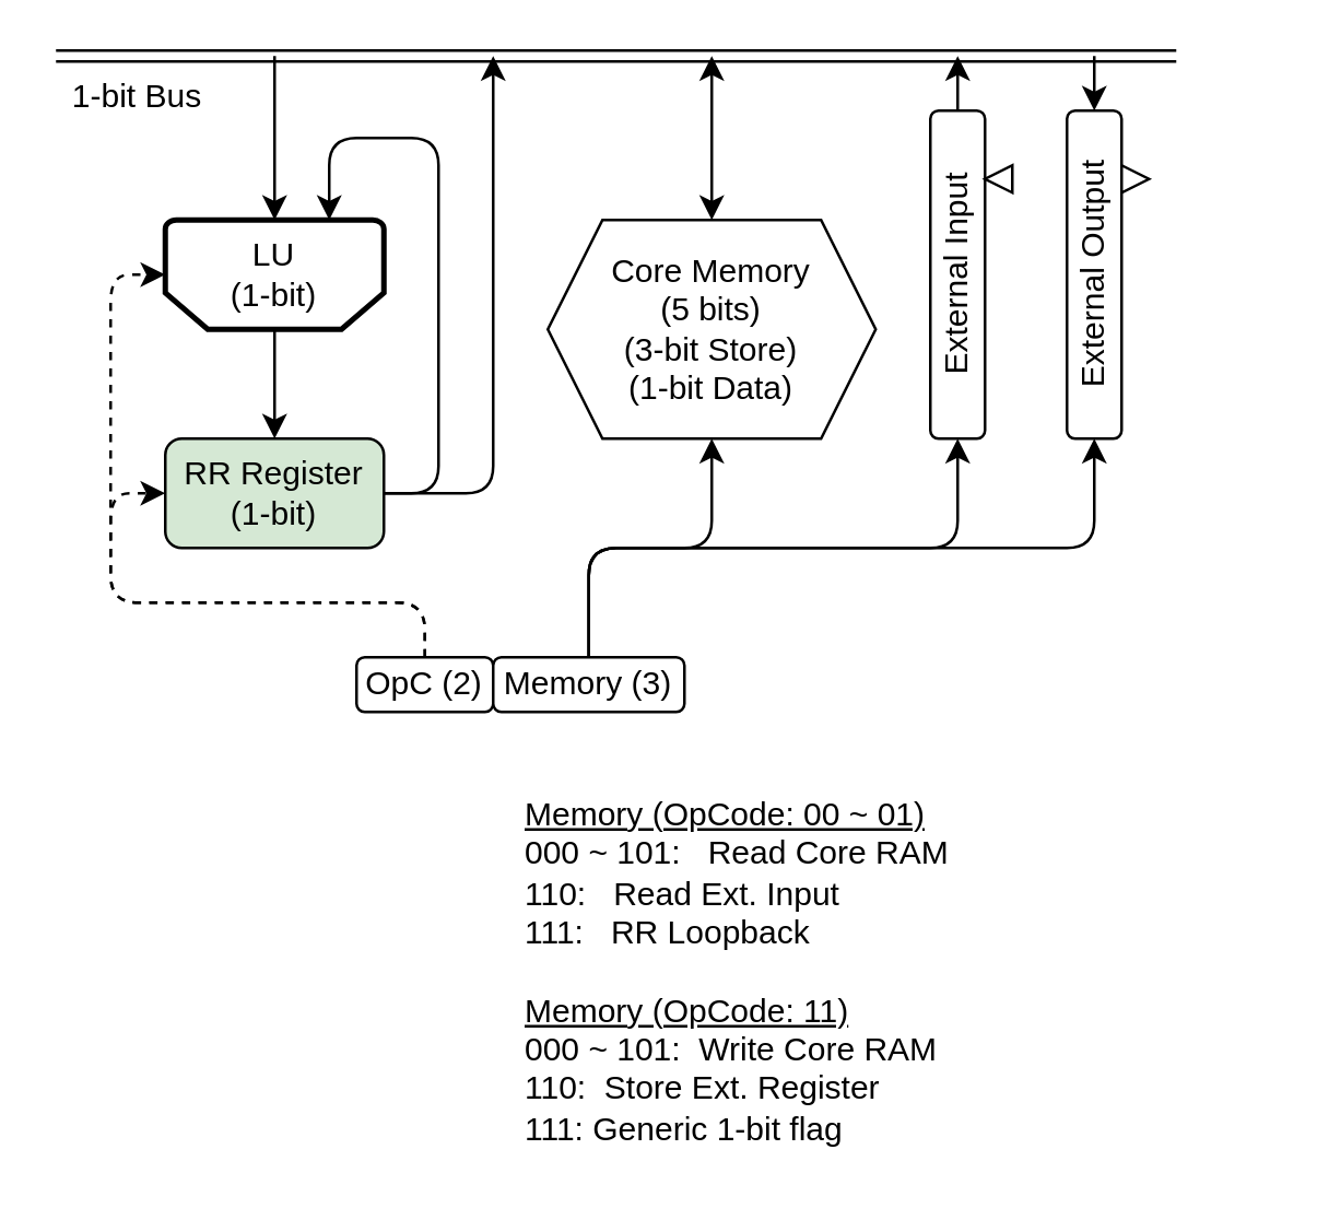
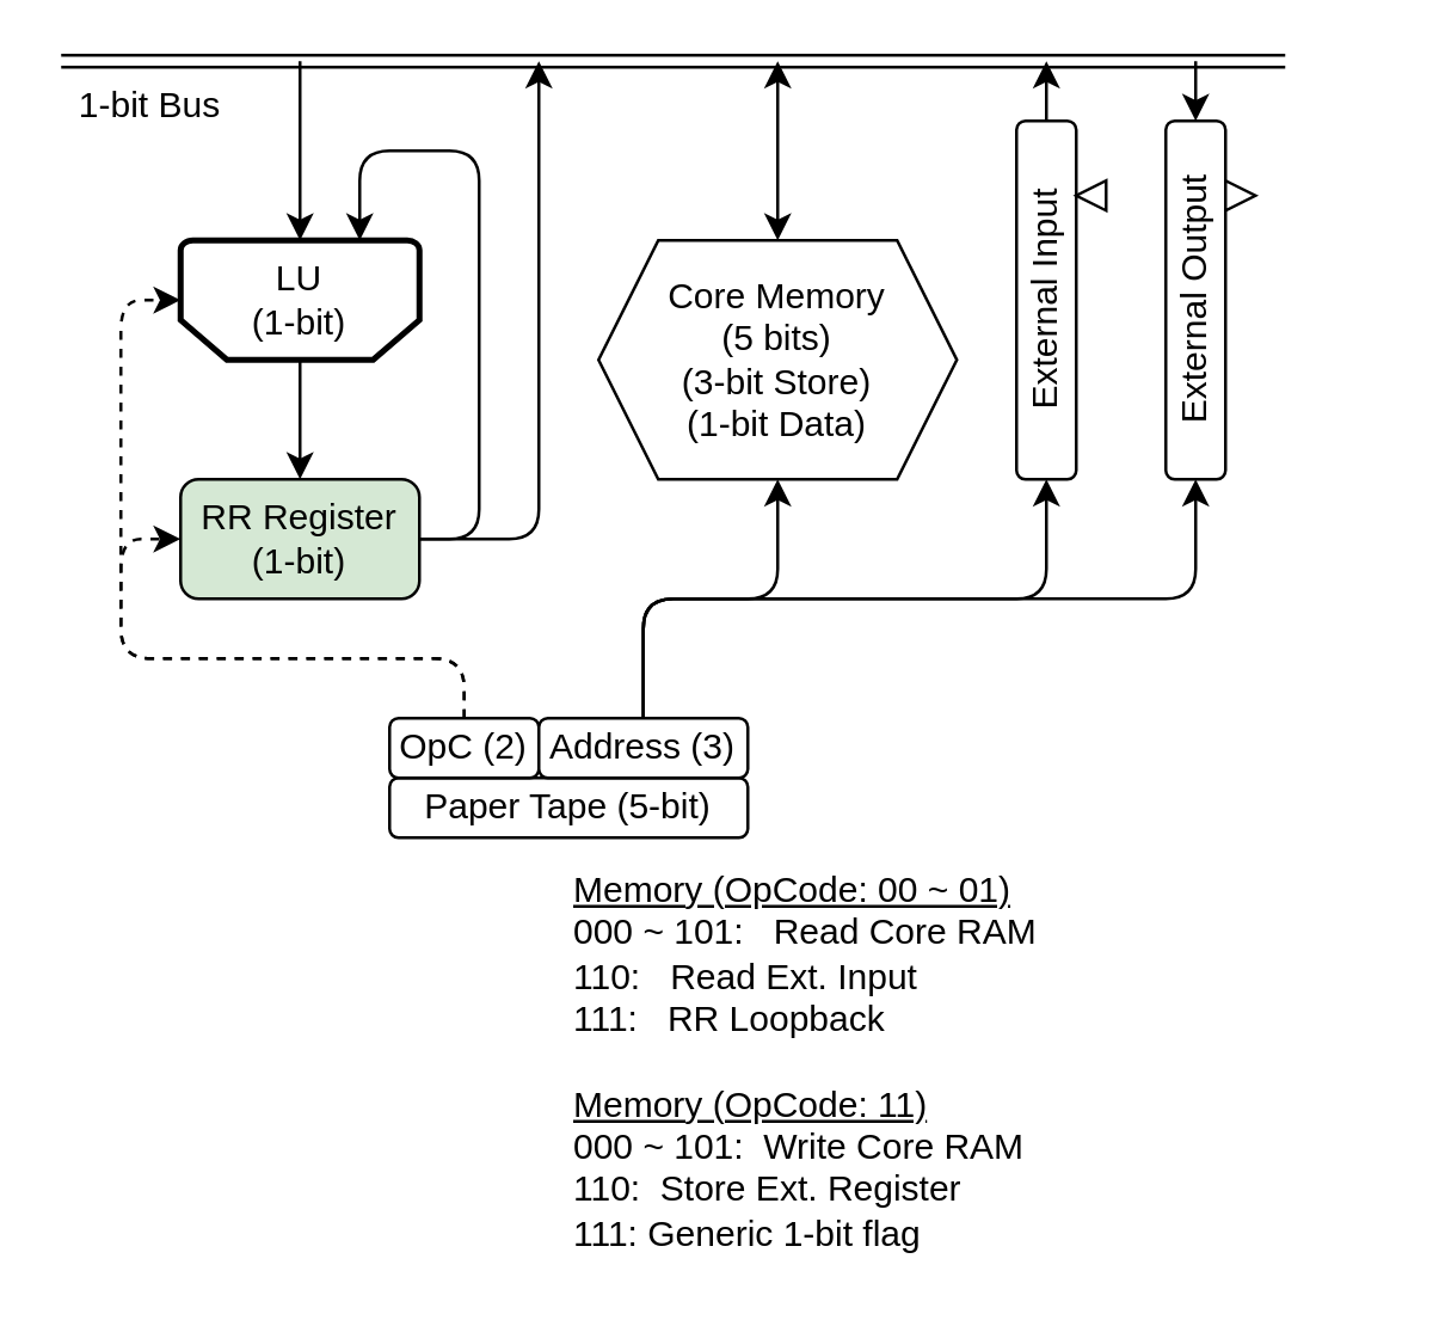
- <mxCell id="14" value="Memory (3)" style="rounded=1;whiteSpace=wrap;html=1;" parent="1" vertex="1"><mxGeometry x="180" y="240" width="70" height="20" as="geometry" /></mxCell>
+ <mxCell id="14" value="Address (3)" style="rounded=1;whiteSpace=wrap;html=1;" parent="1" vertex="1"><mxGeometry x="180" y="240" width="70" height="20" as="geometry" /></mxCell>
+ <mxCell id="3" value="Paper Tape (5-bit)" style="rounded=1;whiteSpace=wrap;html=1;" parent="1" vertex="1"><mxGeometry x="130" y="260" width="120" height="20" as="geometry" /></mxCell>
